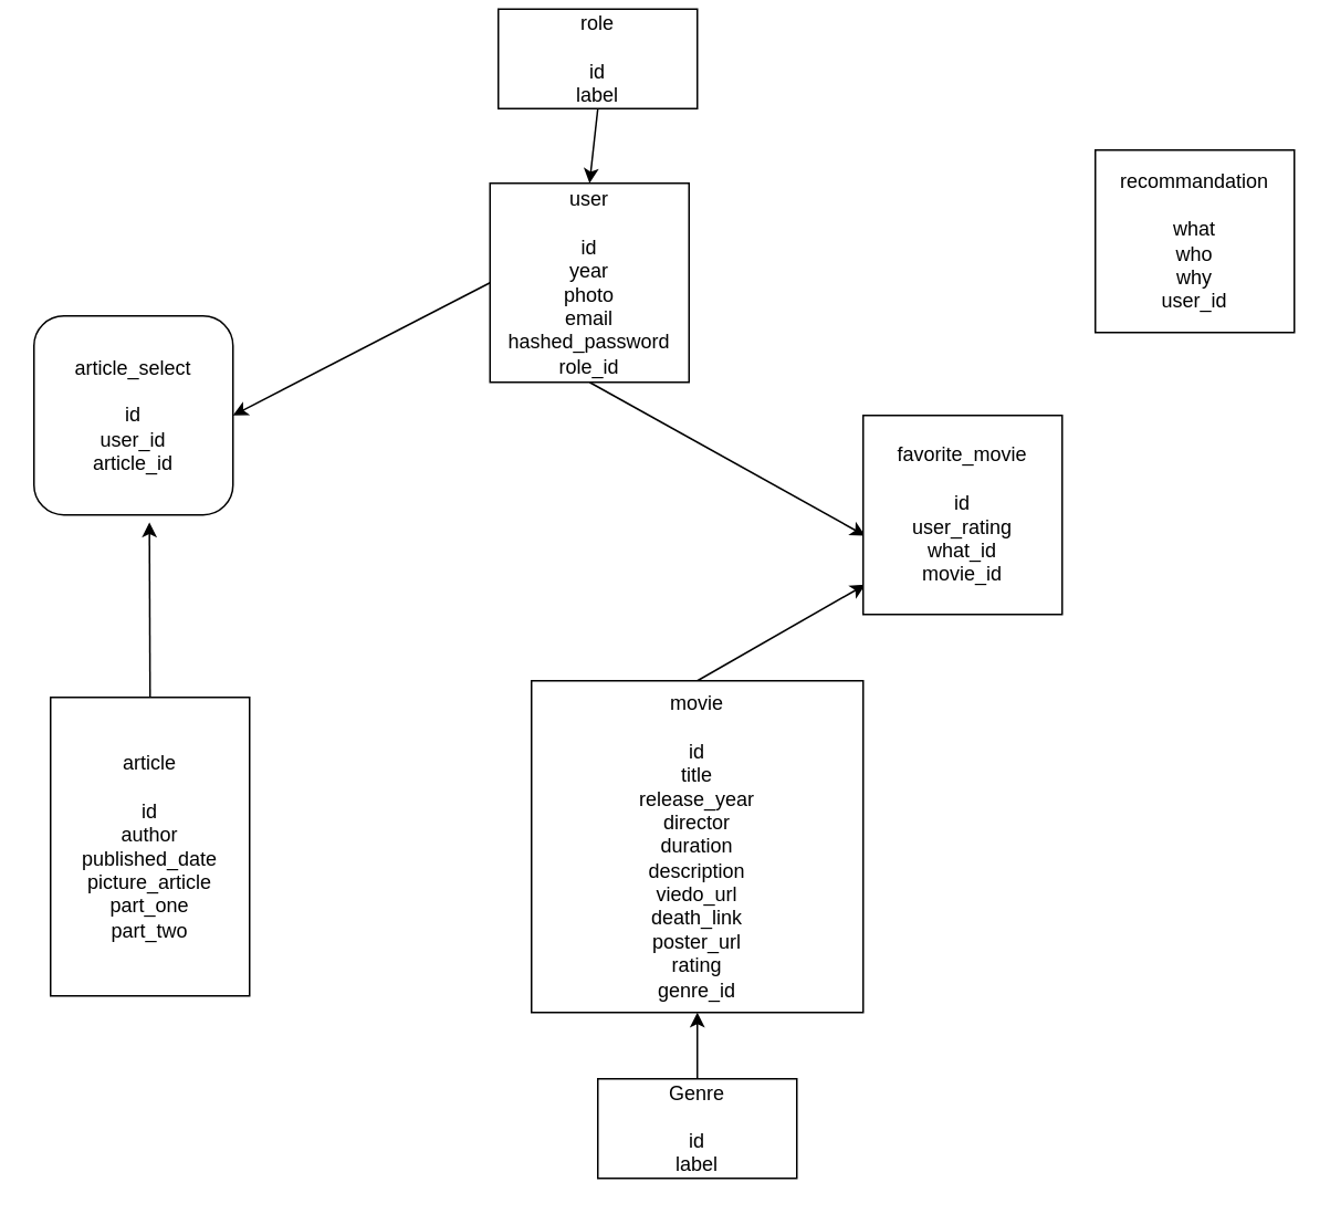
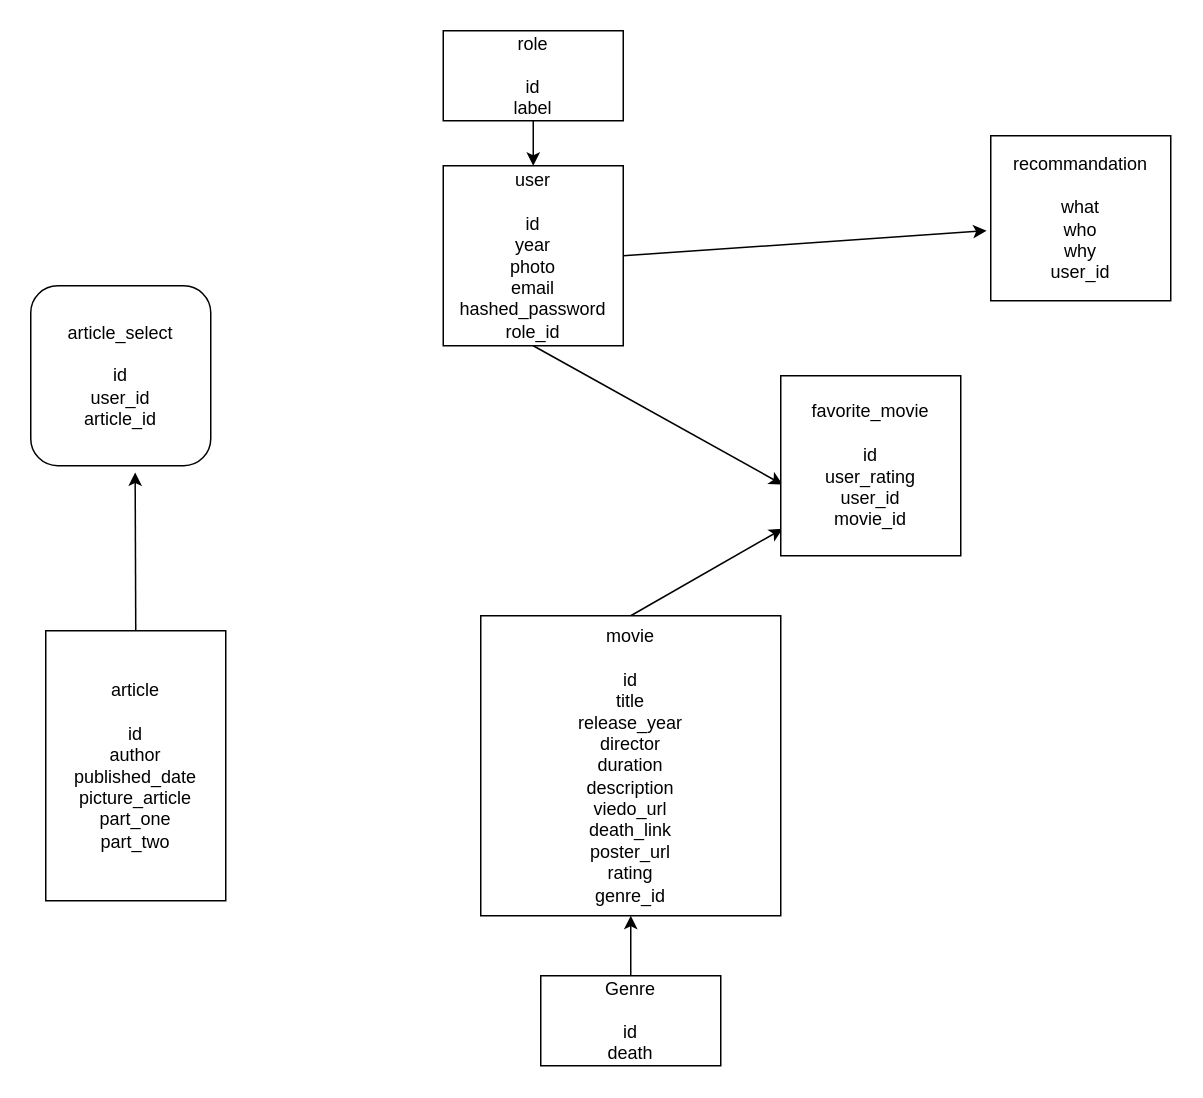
- <mxCell id="3" value="role&lt;br&gt;&lt;br&gt;id&lt;br&gt;label" style="rounded=0;whiteSpace=wrap;html=1;" parent="1" vertex="1"><mxGeometry x="300" y="5" width="120" height="60" as="geometry" /></mxCell>
+ <mxCell id="3" value="role&lt;br&gt;&lt;br&gt;id&lt;br&gt;label" style="rounded=0;whiteSpace=wrap;html=1;" parent="1" vertex="1"><mxGeometry x="295" y="20" width="120" height="60" as="geometry" /></mxCell>
+ <mxCell id="4" style="edgeStyle=none;html=1;exitX=1;exitY=0.5;exitDx=0;exitDy=0;entryX=-0.023;entryY=0.575;entryDx=0;entryDy=0;entryPerimeter=0;" parent="1" source="7" target="14" edge="1"><mxGeometry relative="1" as="geometry" /></mxCell>
- <mxCell id="5" style="edgeStyle=none;html=1;exitX=0;exitY=0.5;exitDx=0;exitDy=0;entryX=1;entryY=0.5;entryDx=0;entryDy=0;" parent="1" source="7" target="16" edge="1"><mxGeometry relative="1" as="geometry" /></mxCell>
- <mxCell id="15" value="favorite_movie&lt;br&gt;&lt;br&gt;id&lt;br&gt;user_rating&lt;br&gt;what_id&lt;br&gt;movie_id" style="rounded=0;whiteSpace=wrap;html=1;" parent="1" vertex="1"><mxGeometry x="520" y="250" width="120" height="120" as="geometry" /></mxCell>
+ <mxCell id="15" value="favorite_movie&lt;br&gt;&lt;br&gt;id&lt;br&gt;user_rating&lt;br&gt;user_id&lt;br&gt;movie_id" style="rounded=0;whiteSpace=wrap;html=1;" parent="1" vertex="1"><mxGeometry x="520" y="250" width="120" height="120" as="geometry" /></mxCell>
- <mxCell id="11" value="Genre&lt;br&gt;&lt;br&gt;id&lt;br&gt;label" style="rounded=0;whiteSpace=wrap;html=1;" parent="1" vertex="1"><mxGeometry x="360" y="650" width="120" height="60" as="geometry" /></mxCell>
+ <mxCell id="11" value="Genre&lt;br&gt;&lt;br&gt;id&lt;br&gt;death" style="rounded=0;whiteSpace=wrap;html=1;" parent="1" vertex="1"><mxGeometry x="360" y="650" width="120" height="60" as="geometry" /></mxCell>
